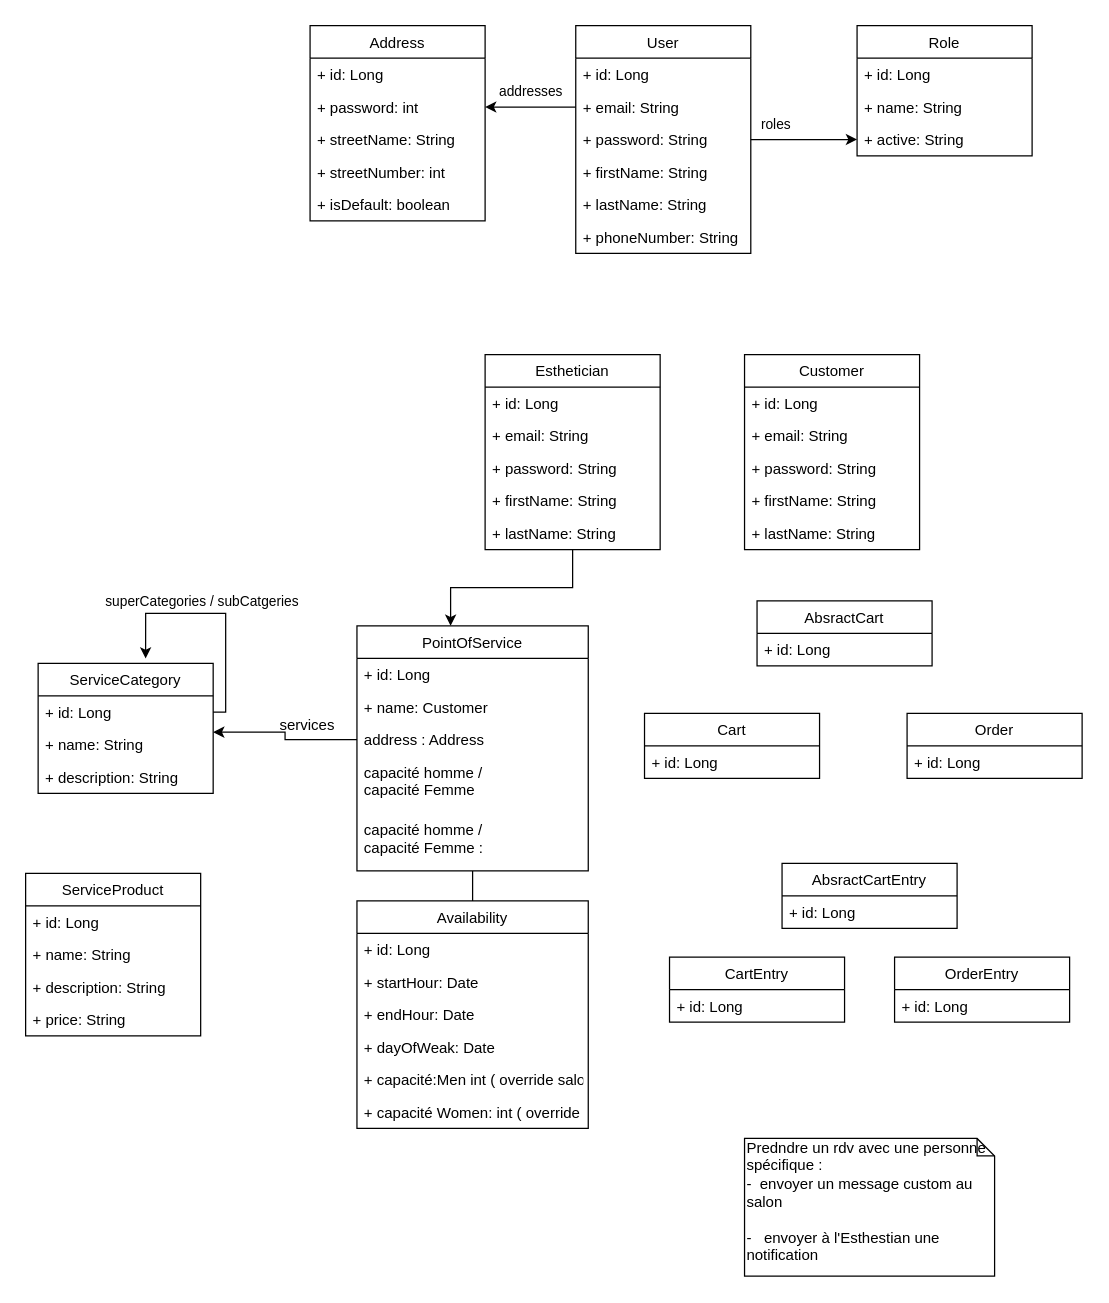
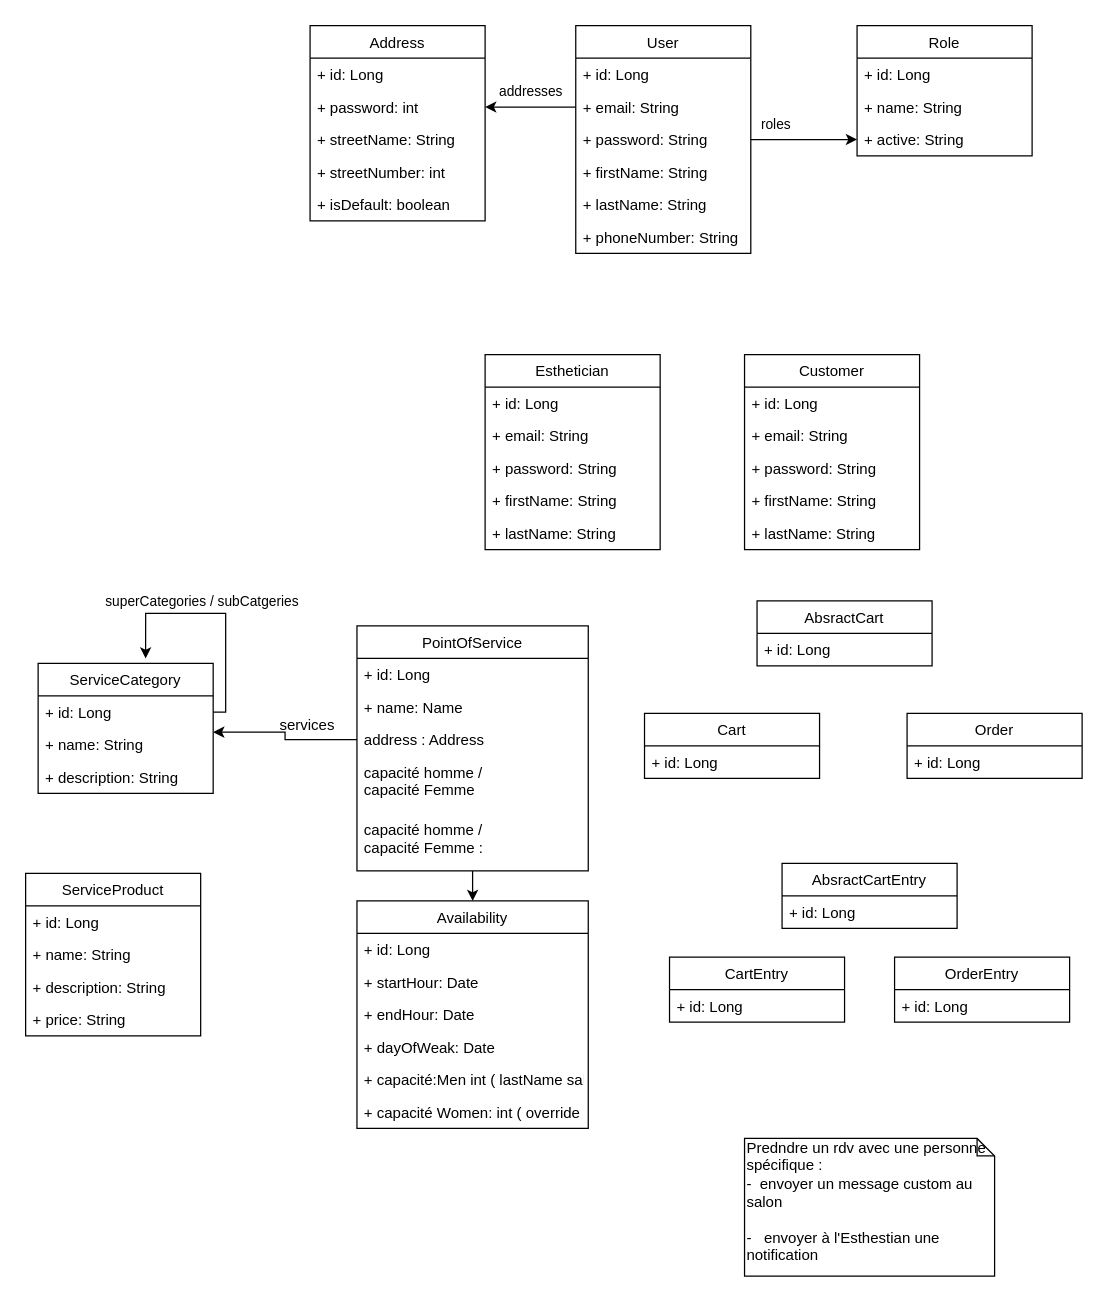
- <mxCell id="6" style="edgeStyle=orthogonalEdgeStyle;rounded=0;orthogonalLoop=1;jettySize=auto;html=1;entryX=0.405;entryY=0;entryDx=0;entryDy=0;entryPerimeter=0;" edge="1" parent="1" source="10" target="60"><mxGeometry relative="1" as="geometry" /></mxCell>
- <mxCell id="62" value="+ name: Customer" style="text;strokeColor=none;fillColor=none;align=left;verticalAlign=top;spacingLeft=4;spacingRight=4;overflow=hidden;rotatable=0;points=[[0,0.5],[1,0.5]];portConstraint=eastwest;" vertex="1" parent="60"><mxGeometry y="52" width="185" height="26" as="geometry" /></mxCell>
+ <mxCell id="62" value="+ name: Name" style="text;strokeColor=none;fillColor=none;align=left;verticalAlign=top;spacingLeft=4;spacingRight=4;overflow=hidden;rotatable=0;points=[[0,0.5],[1,0.5]];portConstraint=eastwest;" vertex="1" parent="60"><mxGeometry y="52" width="185" height="26" as="geometry" /></mxCell>
- <mxCell id="9" style="edgeStyle=orthogonalEdgeStyle;rounded=0;orthogonalLoop=1;jettySize=auto;html=1;entryX=0.5;entryY=0;entryDx=0;entryDy=0;endArrow=none;" edge="1" parent="1" source="60" target="52"><mxGeometry relative="1" as="geometry" /></mxCell>
+ <mxCell id="9" style="edgeStyle=orthogonalEdgeStyle;rounded=0;orthogonalLoop=1;jettySize=auto;html=1;entryX=0.5;entryY=0;entryDx=0;entryDy=0;" edge="1" parent="1" source="60" target="52"><mxGeometry relative="1" as="geometry" /></mxCell>
- <mxCell id="58" value="+ capacité:Men int ( override salon capacité) " style="text;strokeColor=none;fillColor=none;align=left;verticalAlign=top;spacingLeft=4;spacingRight=4;overflow=hidden;rotatable=0;points=[[0,0.5],[1,0.5]];portConstraint=eastwest;" vertex="1" parent="52"><mxGeometry y="130" width="185" height="26" as="geometry" /></mxCell>
+ <mxCell id="58" value="+ capacité:Men int ( lastName salon capacité) " style="text;strokeColor=none;fillColor=none;align=left;verticalAlign=top;spacingLeft=4;spacingRight=4;overflow=hidden;rotatable=0;points=[[0,0.5],[1,0.5]];portConstraint=eastwest;" vertex="1" parent="52"><mxGeometry y="130" width="185" height="26" as="geometry" /></mxCell>
